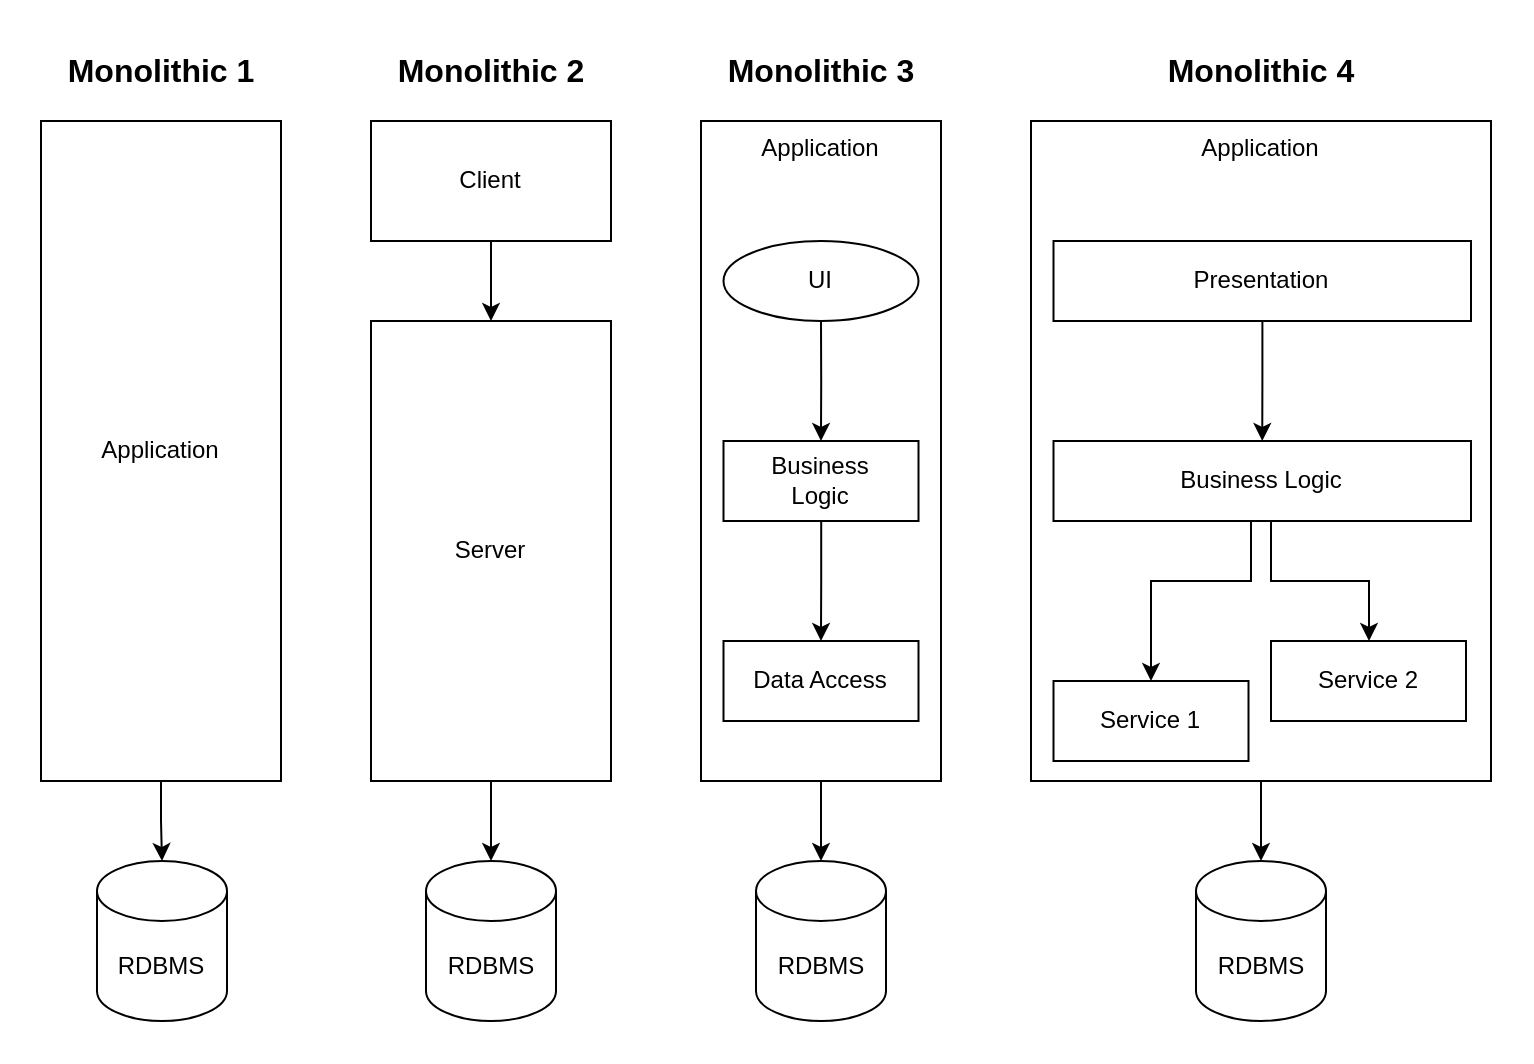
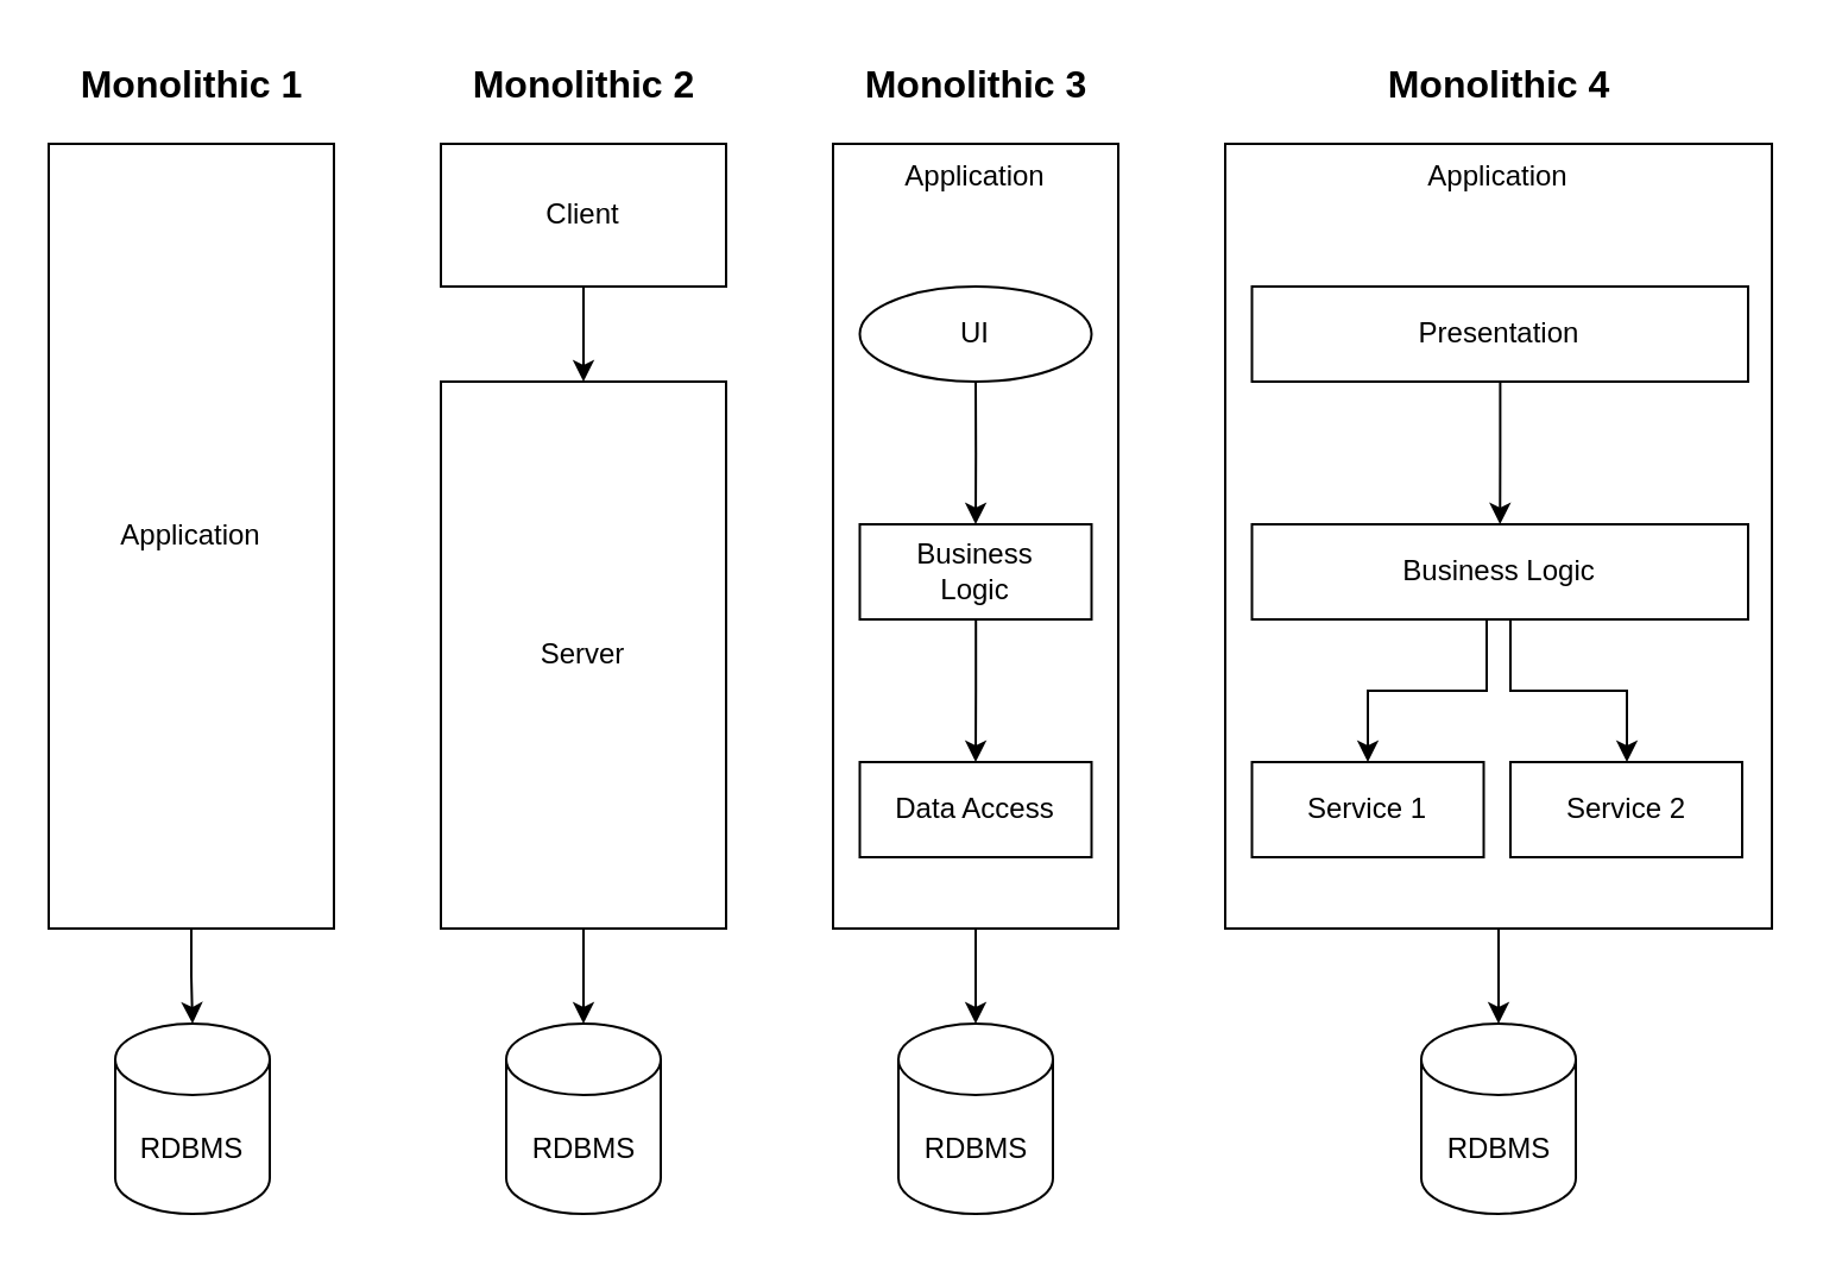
- <mxCell id="30" value="Service 1" style="rounded=0;whiteSpace=wrap;html=1;" vertex="1" parent="1"><mxGeometry x="526.25" y="340" width="97.5" height="40" as="geometry" /></mxCell>
+ <mxCell id="30" value="Service 1" style="rounded=0;whiteSpace=wrap;html=1;" vertex="1" parent="1"><mxGeometry x="526.25" y="320" width="97.5" height="40" as="geometry" /></mxCell>
